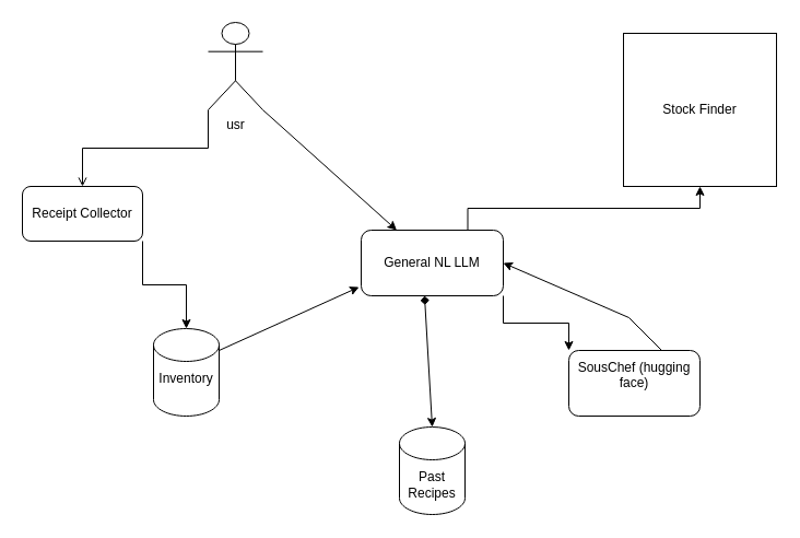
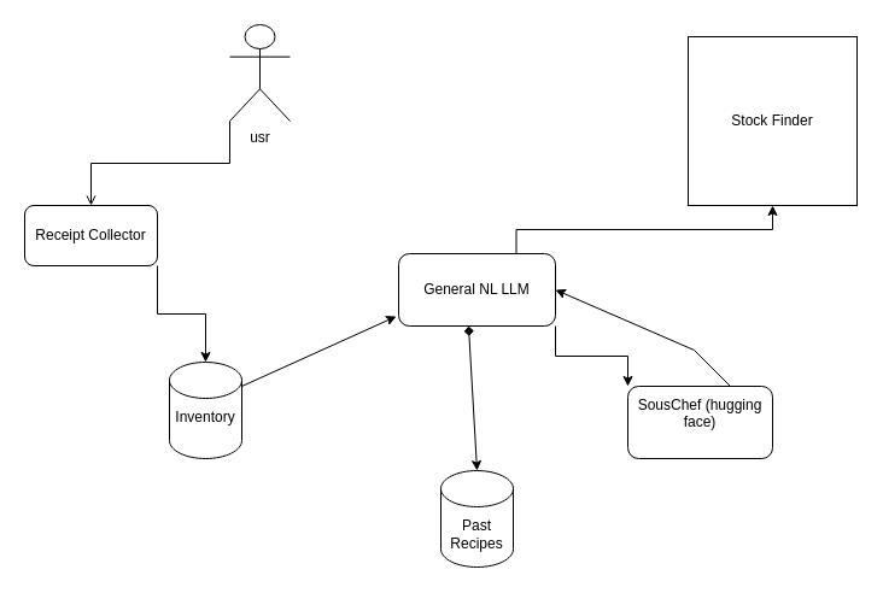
- <mxCell id="10" value="" style="endArrow=classic;html=1;rounded=0;entryX=0.25;entryY=0;entryDx=0;entryDy=0;exitX=1;exitY=1;exitDx=0;exitDy=0;exitPerimeter=0;" edge="1" parent="1" source="3" target="7"><mxGeometry width="50" height="50" relative="1" as="geometry"><mxPoint x="280" y="100" as="sourcePoint" /><mxPoint x="418" y="52" as="targetPoint" /></mxGeometry></mxCell>
